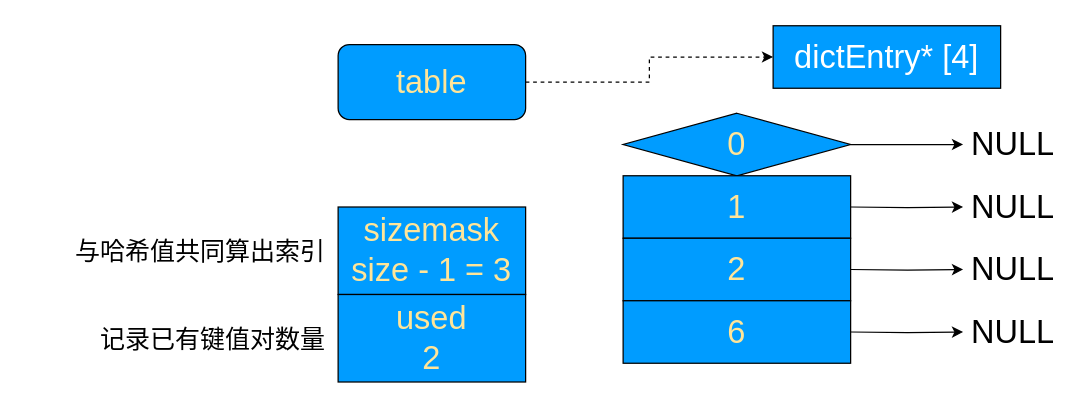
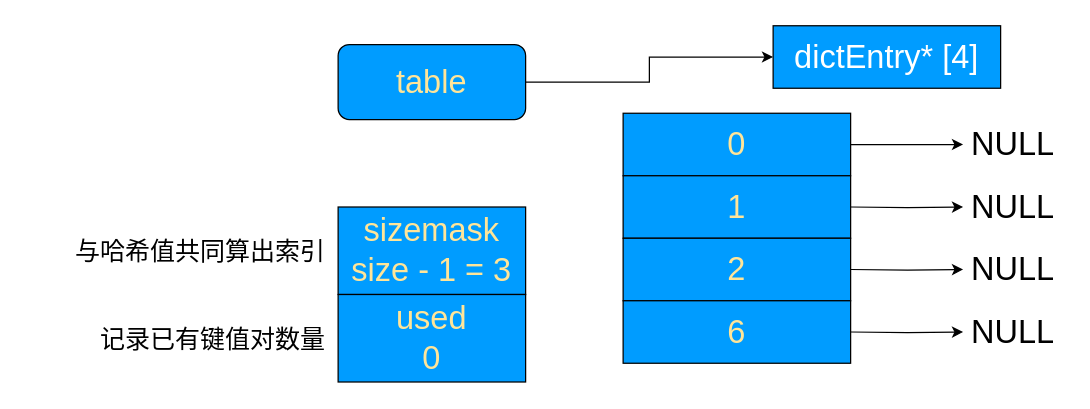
- <mxCell id="2" value="" style="edgeStyle=orthogonalEdgeStyle;rounded=0;orthogonalLoop=1;jettySize=auto;html=1;fontSize=26;fontColor=#FFFFFF;dashed=1;" parent="1" source="3" target="6" edge="1"><mxGeometry relative="1" as="geometry" /></mxCell>
+ <mxCell id="2" value="" style="edgeStyle=orthogonalEdgeStyle;rounded=0;orthogonalLoop=1;jettySize=auto;html=1;fontSize=26;fontColor=#FFFFFF;" parent="1" source="3" target="6" edge="1"><mxGeometry relative="1" as="geometry" /></mxCell>
- <mxCell id="8" value="0" style="rhombus;whiteSpace=wrap;html=1;fillColor=#009CFF;fontSize=26;fontColor=#FFE599;" parent="1" vertex="1"><mxGeometry x="498" y="90" width="182" height="50" as="geometry" /></mxCell>
+ <mxCell id="8" value="0" style="rounded=0;whiteSpace=wrap;html=1;fillColor=#009CFF;fontSize=26;fontColor=#FFE599;" parent="1" vertex="1"><mxGeometry x="498" y="90" width="182" height="50" as="geometry" /></mxCell>
- <mxCell id="5" value="used&lt;br&gt;2" style="rounded=0;whiteSpace=wrap;html=1;fillColor=#009CFF;fontSize=26;fontColor=#FFE599;" parent="1" vertex="1"><mxGeometry x="270" y="235" width="150" height="70" as="geometry" /></mxCell>
+ <mxCell id="5" value="used&lt;br&gt;0" style="rounded=0;whiteSpace=wrap;html=1;fillColor=#009CFF;fontSize=26;fontColor=#FFE599;" parent="1" vertex="1"><mxGeometry x="270" y="235" width="150" height="70" as="geometry" /></mxCell>
